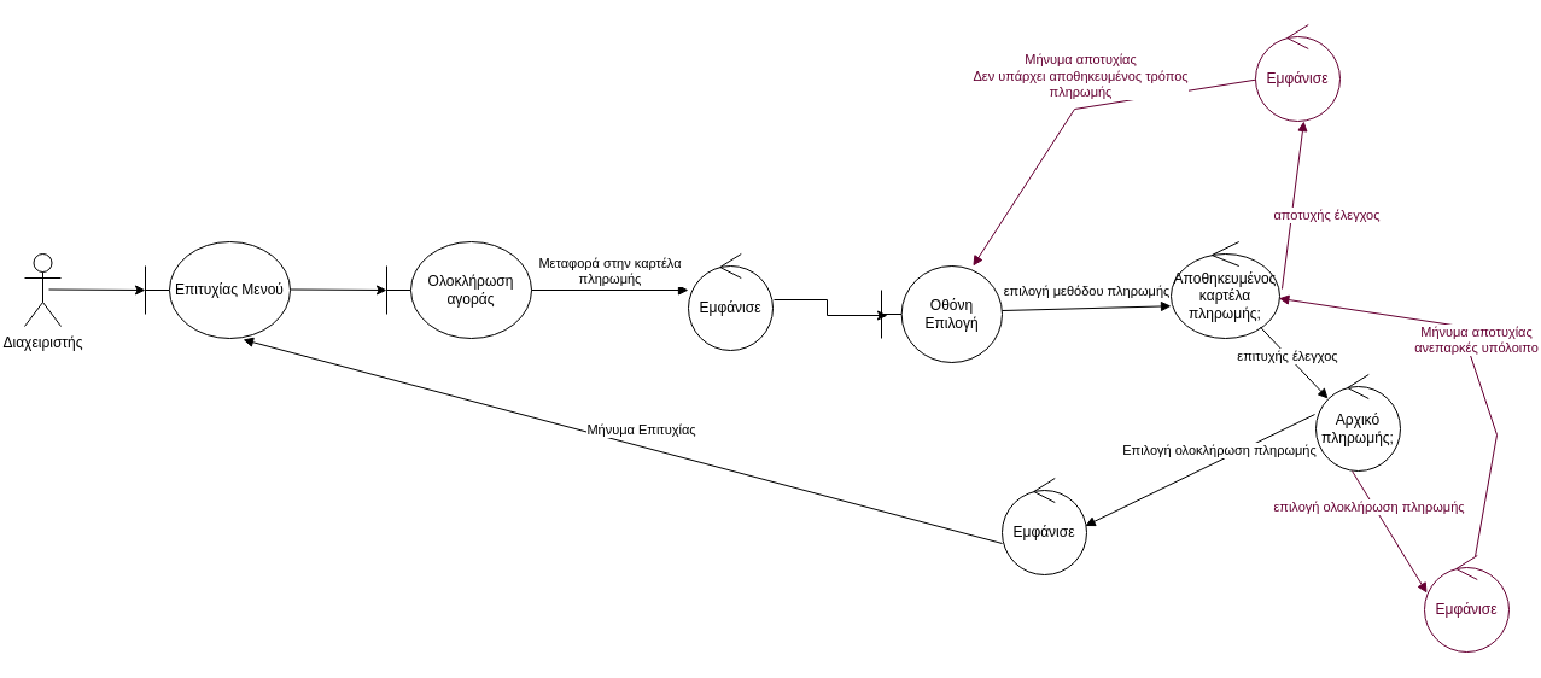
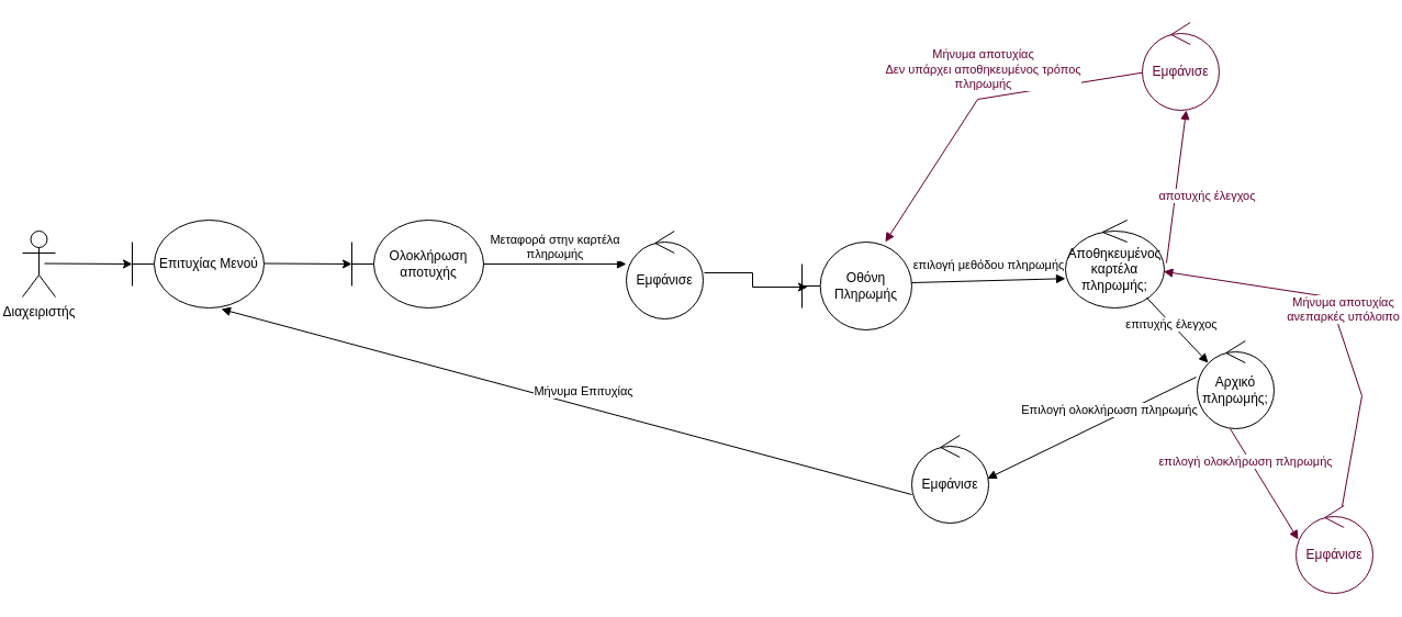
- <mxCell id="3" value="Ολοκλήρωση αγοράς" style="shape=umlBoundary;whiteSpace=wrap;html=1;" vertex="1" parent="1"><mxGeometry x="320" y="200" width="120" height="80" as="geometry" /></mxCell>
+ <mxCell id="3" value="Ολοκλήρωση αποτυχής" style="shape=umlBoundary;whiteSpace=wrap;html=1;" vertex="1" parent="1"><mxGeometry x="320" y="200" width="120" height="80" as="geometry" /></mxCell>
- <mxCell id="8" value="Οθόνη Επιλογή" style="shape=umlBoundary;whiteSpace=wrap;html=1;" vertex="1" parent="1"><mxGeometry x="730" y="220" width="100" height="80" as="geometry" /></mxCell>
+ <mxCell id="8" value="Οθόνη Πληρωμής" style="shape=umlBoundary;whiteSpace=wrap;html=1;" vertex="1" parent="1"><mxGeometry x="730" y="220" width="100" height="80" as="geometry" /></mxCell>
